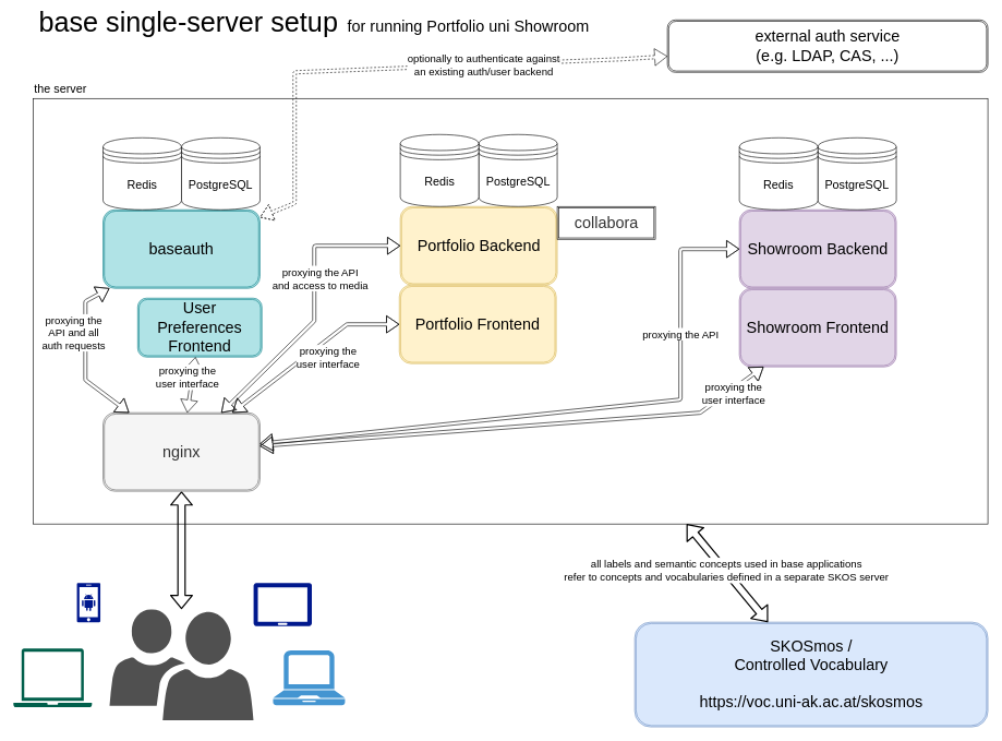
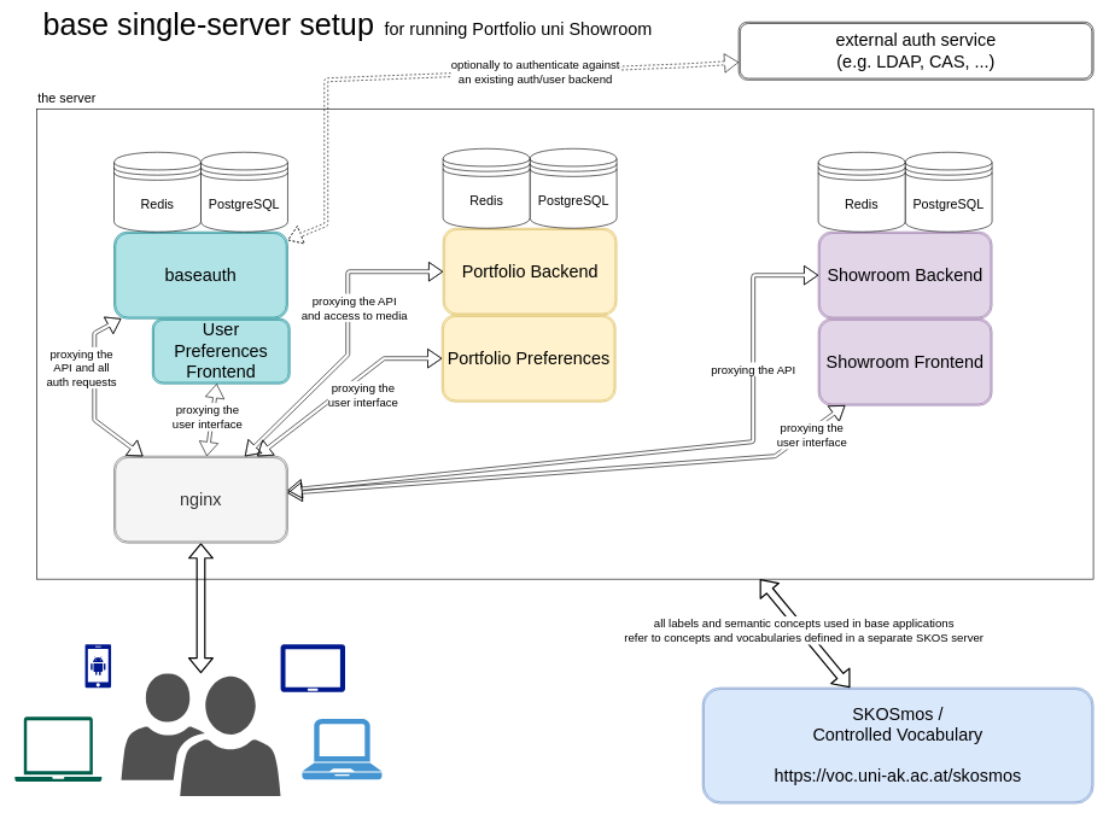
- <mxCell id="22" value="&lt;font style=&quot;font-size: 24px&quot;&gt;collabora&lt;/font&gt;" style="shape=ext;double=1;rounded=0;whiteSpace=wrap;html=1;fillColor=none;strokeColor=#000000;fontColor=#333333;" parent="1" vertex="1"><mxGeometry x="851.5" y="315" width="150" height="50" as="geometry" /></mxCell>
- <mxCell id="16" value="&lt;font style=&quot;font-size: 24px&quot;&gt;Portfolio Frontend&lt;br&gt;&lt;/font&gt;" style="shape=ext;double=1;rounded=1;whiteSpace=wrap;html=1;fillColor=#fff2cc;strokeColor=#d6b656;" parent="1" vertex="1"><mxGeometry x="610" y="435" width="240" height="120" as="geometry" /></mxCell>
+ <mxCell id="16" value="&lt;font style=&quot;font-size: 24px&quot;&gt;Portfolio Preferences&lt;br&gt;&lt;/font&gt;" style="shape=ext;double=1;rounded=1;whiteSpace=wrap;html=1;fillColor=#fff2cc;strokeColor=#d6b656;" parent="1" vertex="1"><mxGeometry x="610" y="435" width="240" height="120" as="geometry" /></mxCell>
- <mxCell id="33" value="&lt;span style=&quot;font-size: 24px;&quot;&gt;User&lt;br&gt;Preferences&lt;br&gt;Frontend&lt;br&gt;&lt;/span&gt;" style="shape=ext;double=1;rounded=1;whiteSpace=wrap;html=1;fillColor=#b0e3e6;strokeColor=#0e8088;" parent="1" vertex="1"><mxGeometry x="210" y="455" width="190" height="90" as="geometry" /></mxCell>
+ <mxCell id="33" value="&lt;span style=&quot;font-size: 24px;&quot;&gt;User&lt;br&gt;Preferences&lt;br&gt;Frontend&lt;br&gt;&lt;/span&gt;" style="shape=ext;double=1;rounded=1;whiteSpace=wrap;html=1;fillColor=#b0e3e6;strokeColor=#0e8088;" parent="1" vertex="1"><mxGeometry x="210" y="440" width="190" height="90" as="geometry" /></mxCell>
